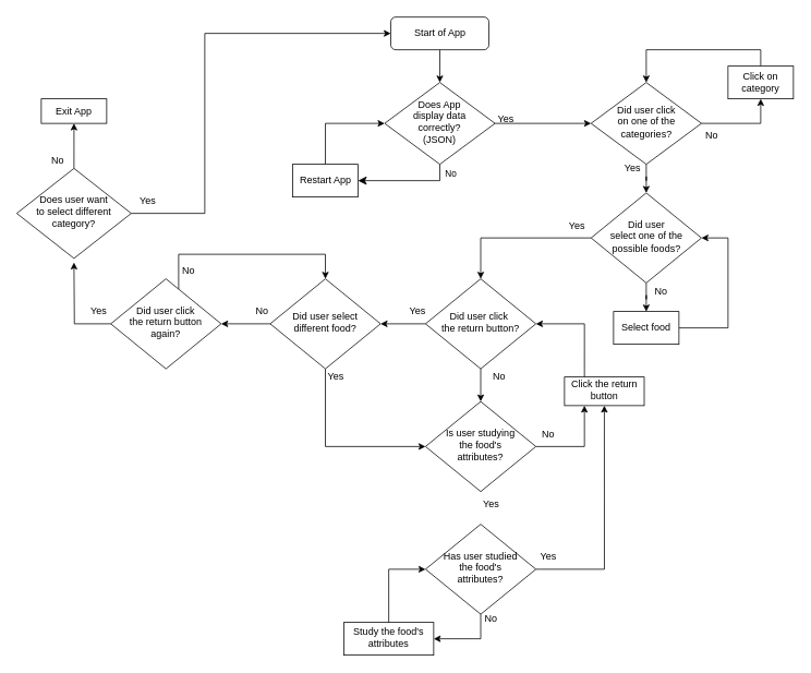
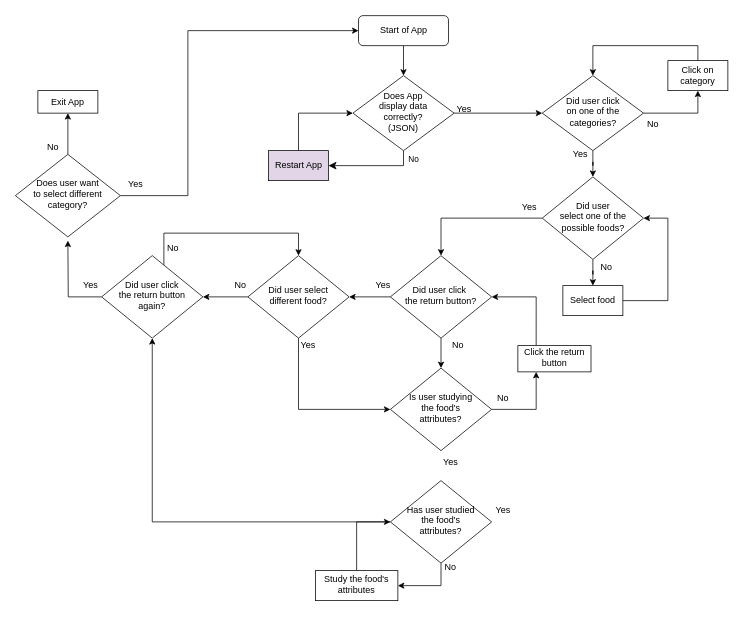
- <mxCell id="8" value="Restart App" style="rounded=0;whiteSpace=wrap;html=1;" vertex="1" parent="1"><mxGeometry x="357.5" y="200" width="80" height="40" as="geometry" /></mxCell>
+ <mxCell id="8" value="Restart App" style="rounded=0;whiteSpace=wrap;html=1;fillColor=#e1d5e7;" vertex="1" parent="1"><mxGeometry x="357.5" y="200" width="80" height="40" as="geometry" /></mxCell>
- <mxCell id="36" style="edgeStyle=orthogonalEdgeStyle;rounded=0;orthogonalLoop=1;jettySize=auto;html=1;entryX=0.5;entryY=1;entryDx=0;entryDy=0;endArrow=classic;endFill=1;" edge="1" parent="1" source="38" target="34"><mxGeometry relative="1" as="geometry" /></mxCell>
+ <mxCell id="36" style="edgeStyle=orthogonalEdgeStyle;rounded=0;orthogonalLoop=1;jettySize=auto;html=1;endArrow=classic;endFill=1;" edge="1" parent="1" source="38" target="48"><mxGeometry relative="1" as="geometry" /></mxCell>
